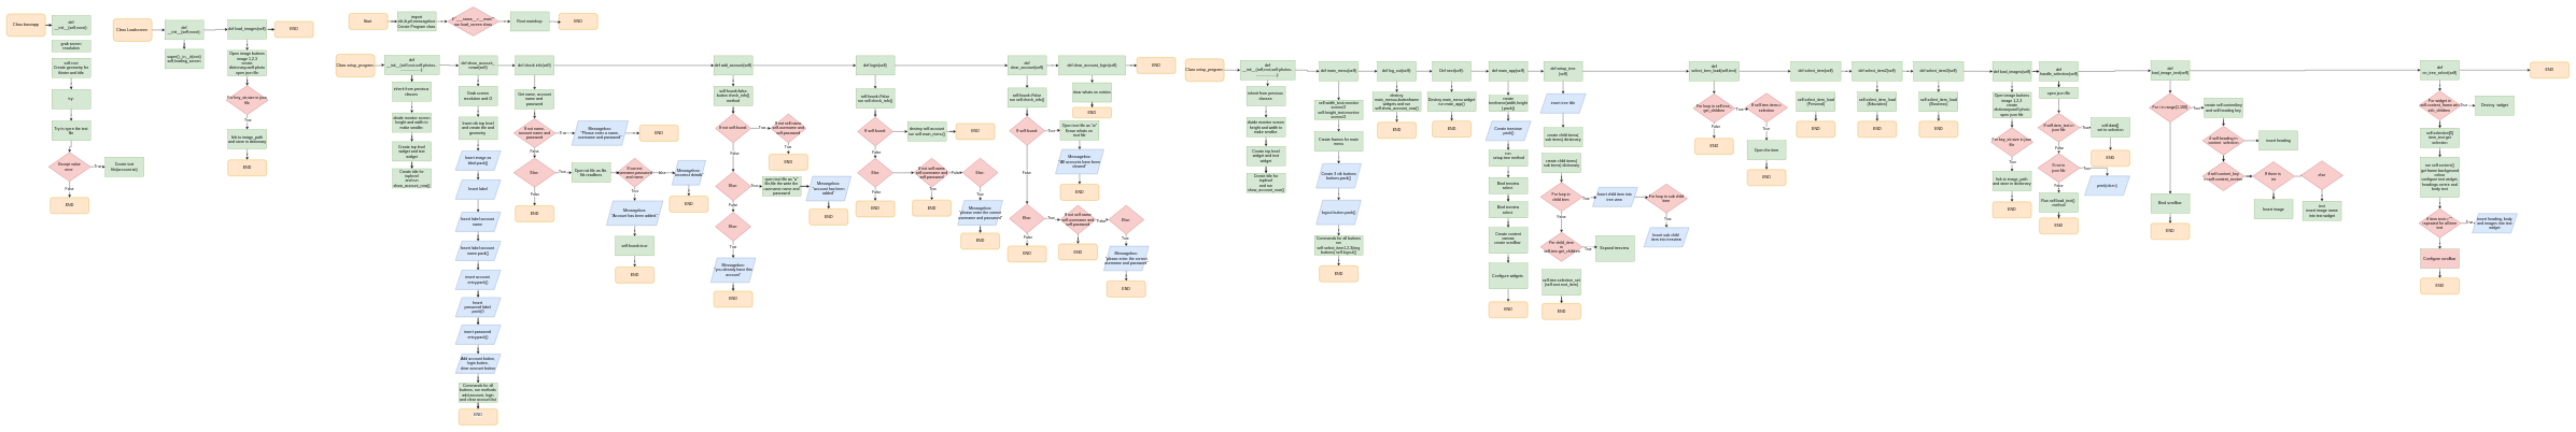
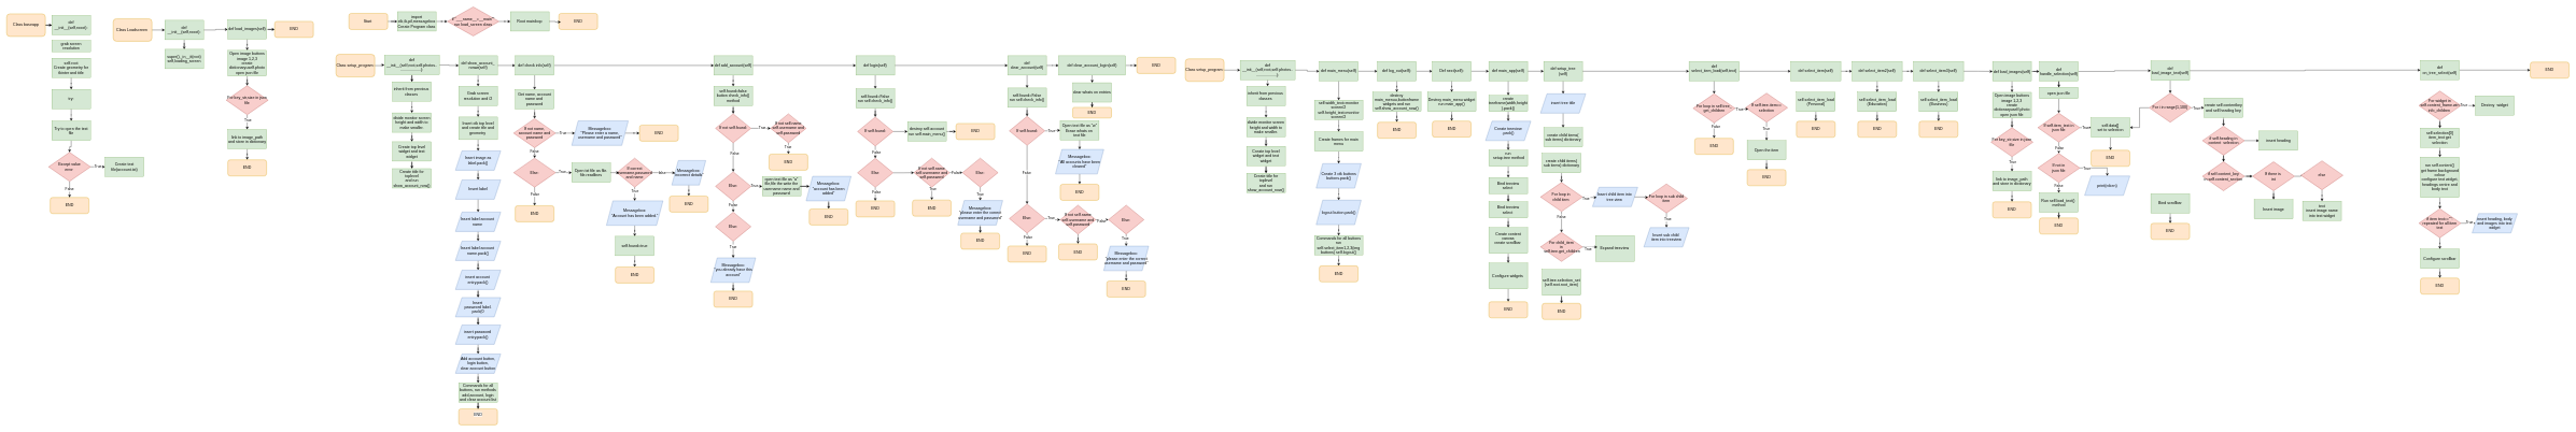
- <mxCell id="30" style="edgeStyle=orthogonalEdgeStyle;rounded=0;orthogonalLoop=1;jettySize=auto;html=1;" parent="1" source="31" target="78" edge="1"><mxGeometry relative="1" as="geometry" /></mxCell>
- <mxCell id="347" style="edgeStyle=orthogonalEdgeStyle;rounded=0;orthogonalLoop=1;jettySize=auto;html=1;" parent="1" source="348" target="365" edge="1"><mxGeometry relative="1" as="geometry"><mxPoint x="6720" y="683.25" as="targetPoint" /></mxGeometry></mxCell>
+ <mxCell id="347" style="edgeStyle=orthogonalEdgeStyle;rounded=0;orthogonalLoop=1;jettySize=auto;html=1;" parent="1" source="348" target="309" edge="1"><mxGeometry relative="1" as="geometry"><mxPoint x="6720" y="683.25" as="targetPoint" /></mxGeometry></mxCell>
- <mxCell id="90" value="Configure scrollbar" style="rounded=0;whiteSpace=wrap;html=1;fillColor=#f8cecc;strokeColor=#82b366;" parent="1" vertex="1"><mxGeometry x="7495" y="771.5" width="120" height="60" as="geometry" /></mxCell>
+ <mxCell id="90" value="Configure scrollbar" style="rounded=0;whiteSpace=wrap;html=1;fillColor=#d5e8d4;strokeColor=#82b366;" parent="1" vertex="1"><mxGeometry x="7495" y="771.5" width="120" height="60" as="geometry" /></mxCell>
